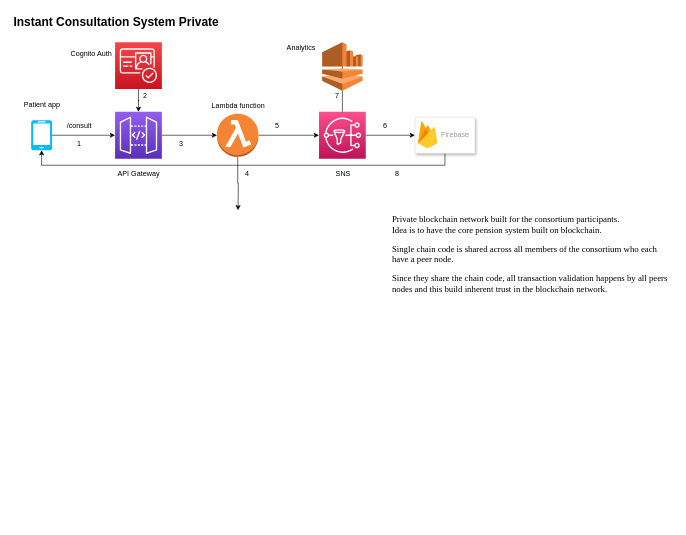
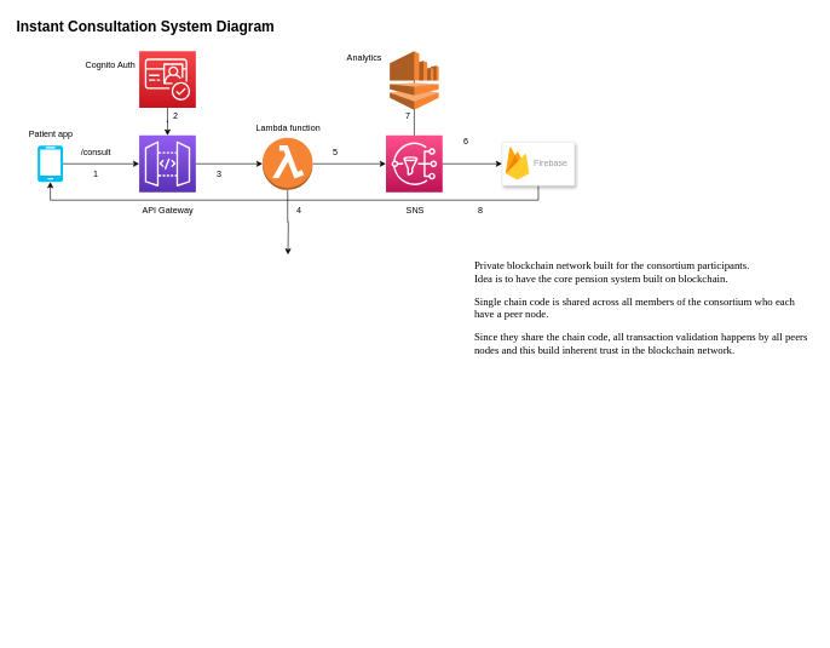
- <mxCell id="33" value="Instant Consultation System Private" style="text;html=1;align=left;verticalAlign=middle;resizable=0;points=[];autosize=1;strokeColor=none;fillColor=none;fontStyle=1;fontSize=20;" parent="1" vertex="1"><mxGeometry x="20" width="370" height="30" as="geometry" y="20" /></mxCell>
+ <mxCell id="33" value="Instant Consultation System Diagram" style="text;html=1;align=left;verticalAlign=middle;resizable=0;points=[];autosize=1;strokeColor=none;fillColor=none;fontStyle=1;fontSize=20;" parent="1" vertex="1"><mxGeometry x="20" width="370" height="30" as="geometry" y="20" /></mxCell>
- <mxCell id="19" value="Patient app&lt;br&gt;" style="text;html=1;align=center;verticalAlign=middle;resizable=0;points=[];autosize=1;strokeColor=none;fillColor=none;" parent="1" vertex="1"><mxGeometry x="28.5" y="165" width="80" height="20" as="geometry" /></mxCell>
+ <mxCell id="19" value="Patient app&lt;br&gt;" style="text;html=1;align=center;verticalAlign=middle;resizable=0;points=[];autosize=1;strokeColor=none;fillColor=none;" parent="1" vertex="1"><mxGeometry x="28.5" y="175" width="80" height="20" as="geometry" /></mxCell>
- <mxCell id="30" value="6" style="text;html=1;align=center;verticalAlign=middle;resizable=0;points=[];autosize=1;strokeColor=none;fillColor=none;" parent="1" vertex="1"><mxGeometry x="631" y="200" width="20" height="20" as="geometry" /></mxCell>
+ <mxCell id="30" value="6" style="text;html=1;align=center;verticalAlign=middle;resizable=0;points=[];autosize=1;strokeColor=none;fillColor=none;" parent="1" vertex="1"><mxGeometry x="631" y="185" width="20" height="20" as="geometry" /></mxCell>
